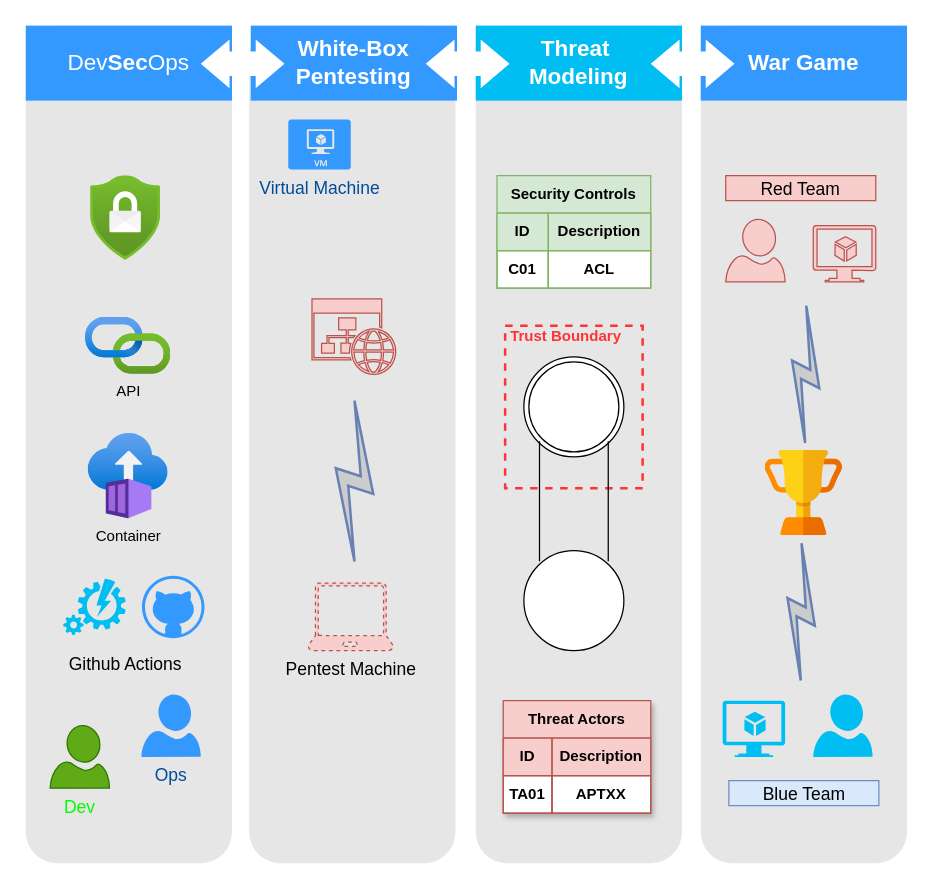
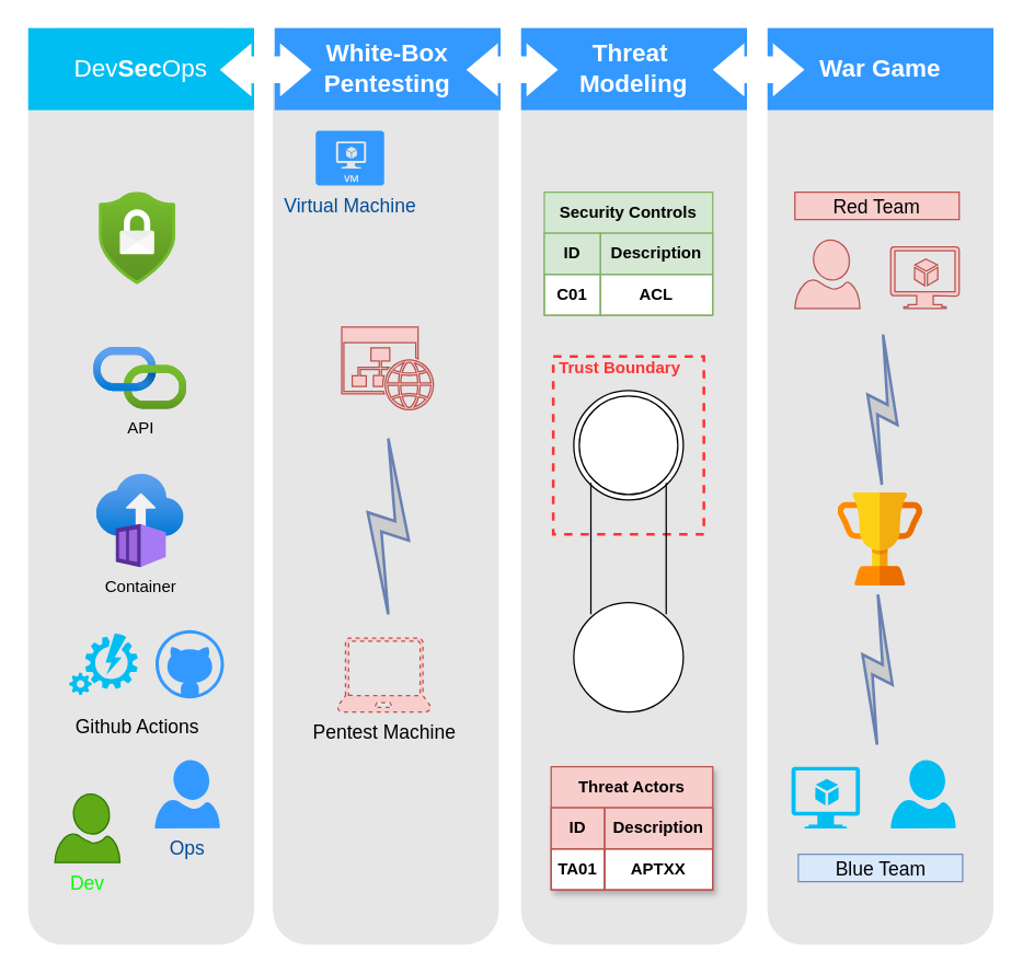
- <mxCell id="6" value="&lt;span style=&quot;font-weight: normal;&quot;&gt;Dev&lt;/span&gt;Sec&lt;span style=&quot;font-weight: normal;&quot;&gt;Ops&lt;/span&gt;" style="whiteSpace=wrap;html=1;dashed=1;strokeColor=none;strokeWidth=2;fillColor=#3399FF;fontFamily=Helvetica;fontSize=18;fontColor=#FFFFFF;fontStyle=1" parent="1" vertex="1"><mxGeometry x="20" y="20" width="165" height="60" as="geometry" /></mxCell>
+ <mxCell id="6" value="&lt;span style=&quot;font-weight: normal;&quot;&gt;Dev&lt;/span&gt;Sec&lt;span style=&quot;font-weight: normal;&quot;&gt;Ops&lt;/span&gt;" style="whiteSpace=wrap;html=1;dashed=1;strokeColor=none;strokeWidth=2;fillColor=#00bef2;fontFamily=Helvetica;fontSize=18;fontColor=#FFFFFF;fontStyle=1;" parent="1" vertex="1"><mxGeometry x="20" y="20" width="165" height="60" as="geometry" /></mxCell>
- <mxCell id="8" value="&lt;div&gt;Threat&amp;nbsp;&lt;/div&gt;&lt;div&gt;Modeling&lt;/div&gt;" style="whiteSpace=wrap;html=1;dashed=1;strokeColor=none;strokeWidth=2;fillColor=#00bef2;fontFamily=Helvetica;fontSize=18;fontColor=#FFFFFF;fontStyle=1;" parent="1" vertex="1"><mxGeometry x="380" y="20" width="165" height="60" as="geometry" /></mxCell>
+ <mxCell id="8" value="&lt;div&gt;Threat&amp;nbsp;&lt;/div&gt;&lt;div&gt;Modeling&lt;/div&gt;" style="whiteSpace=wrap;html=1;dashed=1;strokeColor=none;strokeWidth=2;fillColor=#3399FF;fontFamily=Helvetica;fontSize=18;fontColor=#FFFFFF;fontStyle=1" parent="1" vertex="1"><mxGeometry x="380" y="20" width="165" height="60" as="geometry" /></mxCell>
